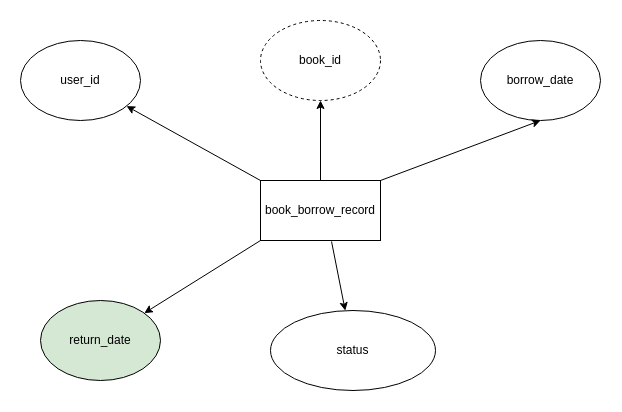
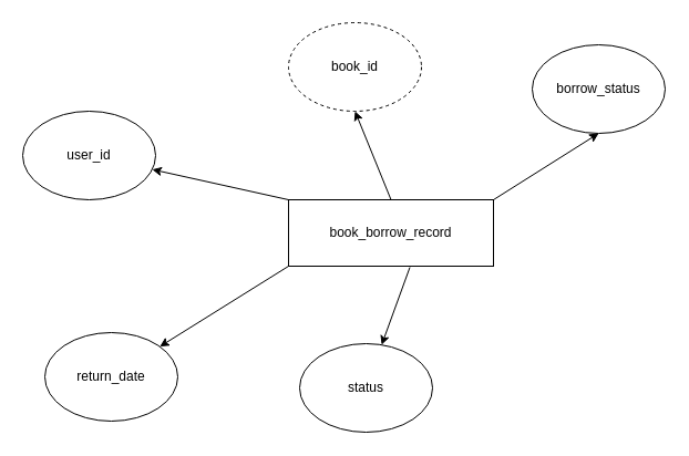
- <mxCell id="3" value="user_id" style="ellipse;whiteSpace=wrap;html=1;" parent="1" vertex="1"><mxGeometry x="20" y="40" width="120" height="80" as="geometry" /></mxCell>
+ <mxCell id="3" value="user_id" style="ellipse;whiteSpace=wrap;html=1;" parent="1" vertex="1"><mxGeometry x="20" y="100" width="120" height="80" as="geometry" /></mxCell>
- <mxCell id="5" value="borrow_date" style="ellipse;whiteSpace=wrap;html=1;" parent="1" vertex="1"><mxGeometry x="480" y="40" width="120" height="80" as="geometry" /></mxCell>
+ <mxCell id="5" value="borrow_status" style="ellipse;whiteSpace=wrap;html=1;" parent="1" vertex="1"><mxGeometry x="480" y="40" width="120" height="80" as="geometry" /></mxCell>
- <mxCell id="2" value="book_borrow_record" style="rounded=0;whiteSpace=wrap;html=1;" parent="1" vertex="1"><mxGeometry x="260" y="180" width="120" height="60" as="geometry" /></mxCell>
+ <mxCell id="2" value="book_borrow_record" style="rounded=0;whiteSpace=wrap;html=1;" parent="1" vertex="1"><mxGeometry x="260" y="180" width="185" height="60" as="geometry" /></mxCell>
- <mxCell id="6" value="return_date" style="ellipse;whiteSpace=wrap;html=1;fillColor=#d5e8d4;" parent="1" vertex="1"><mxGeometry x="40" y="300" width="120" height="80" as="geometry" /></mxCell>
+ <mxCell id="6" value="return_date" style="ellipse;whiteSpace=wrap;html=1;" parent="1" vertex="1"><mxGeometry x="40" y="300" width="120" height="80" as="geometry" /></mxCell>
- <mxCell id="7" value="status" style="ellipse;whiteSpace=wrap;html=1;" parent="1" vertex="1"><mxGeometry x="270" y="310" width="165" height="80" as="geometry" /></mxCell>
+ <mxCell id="7" value="status" style="ellipse;whiteSpace=wrap;html=1;" parent="1" vertex="1"><mxGeometry x="270" y="310" width="120" height="80" as="geometry" /></mxCell>
